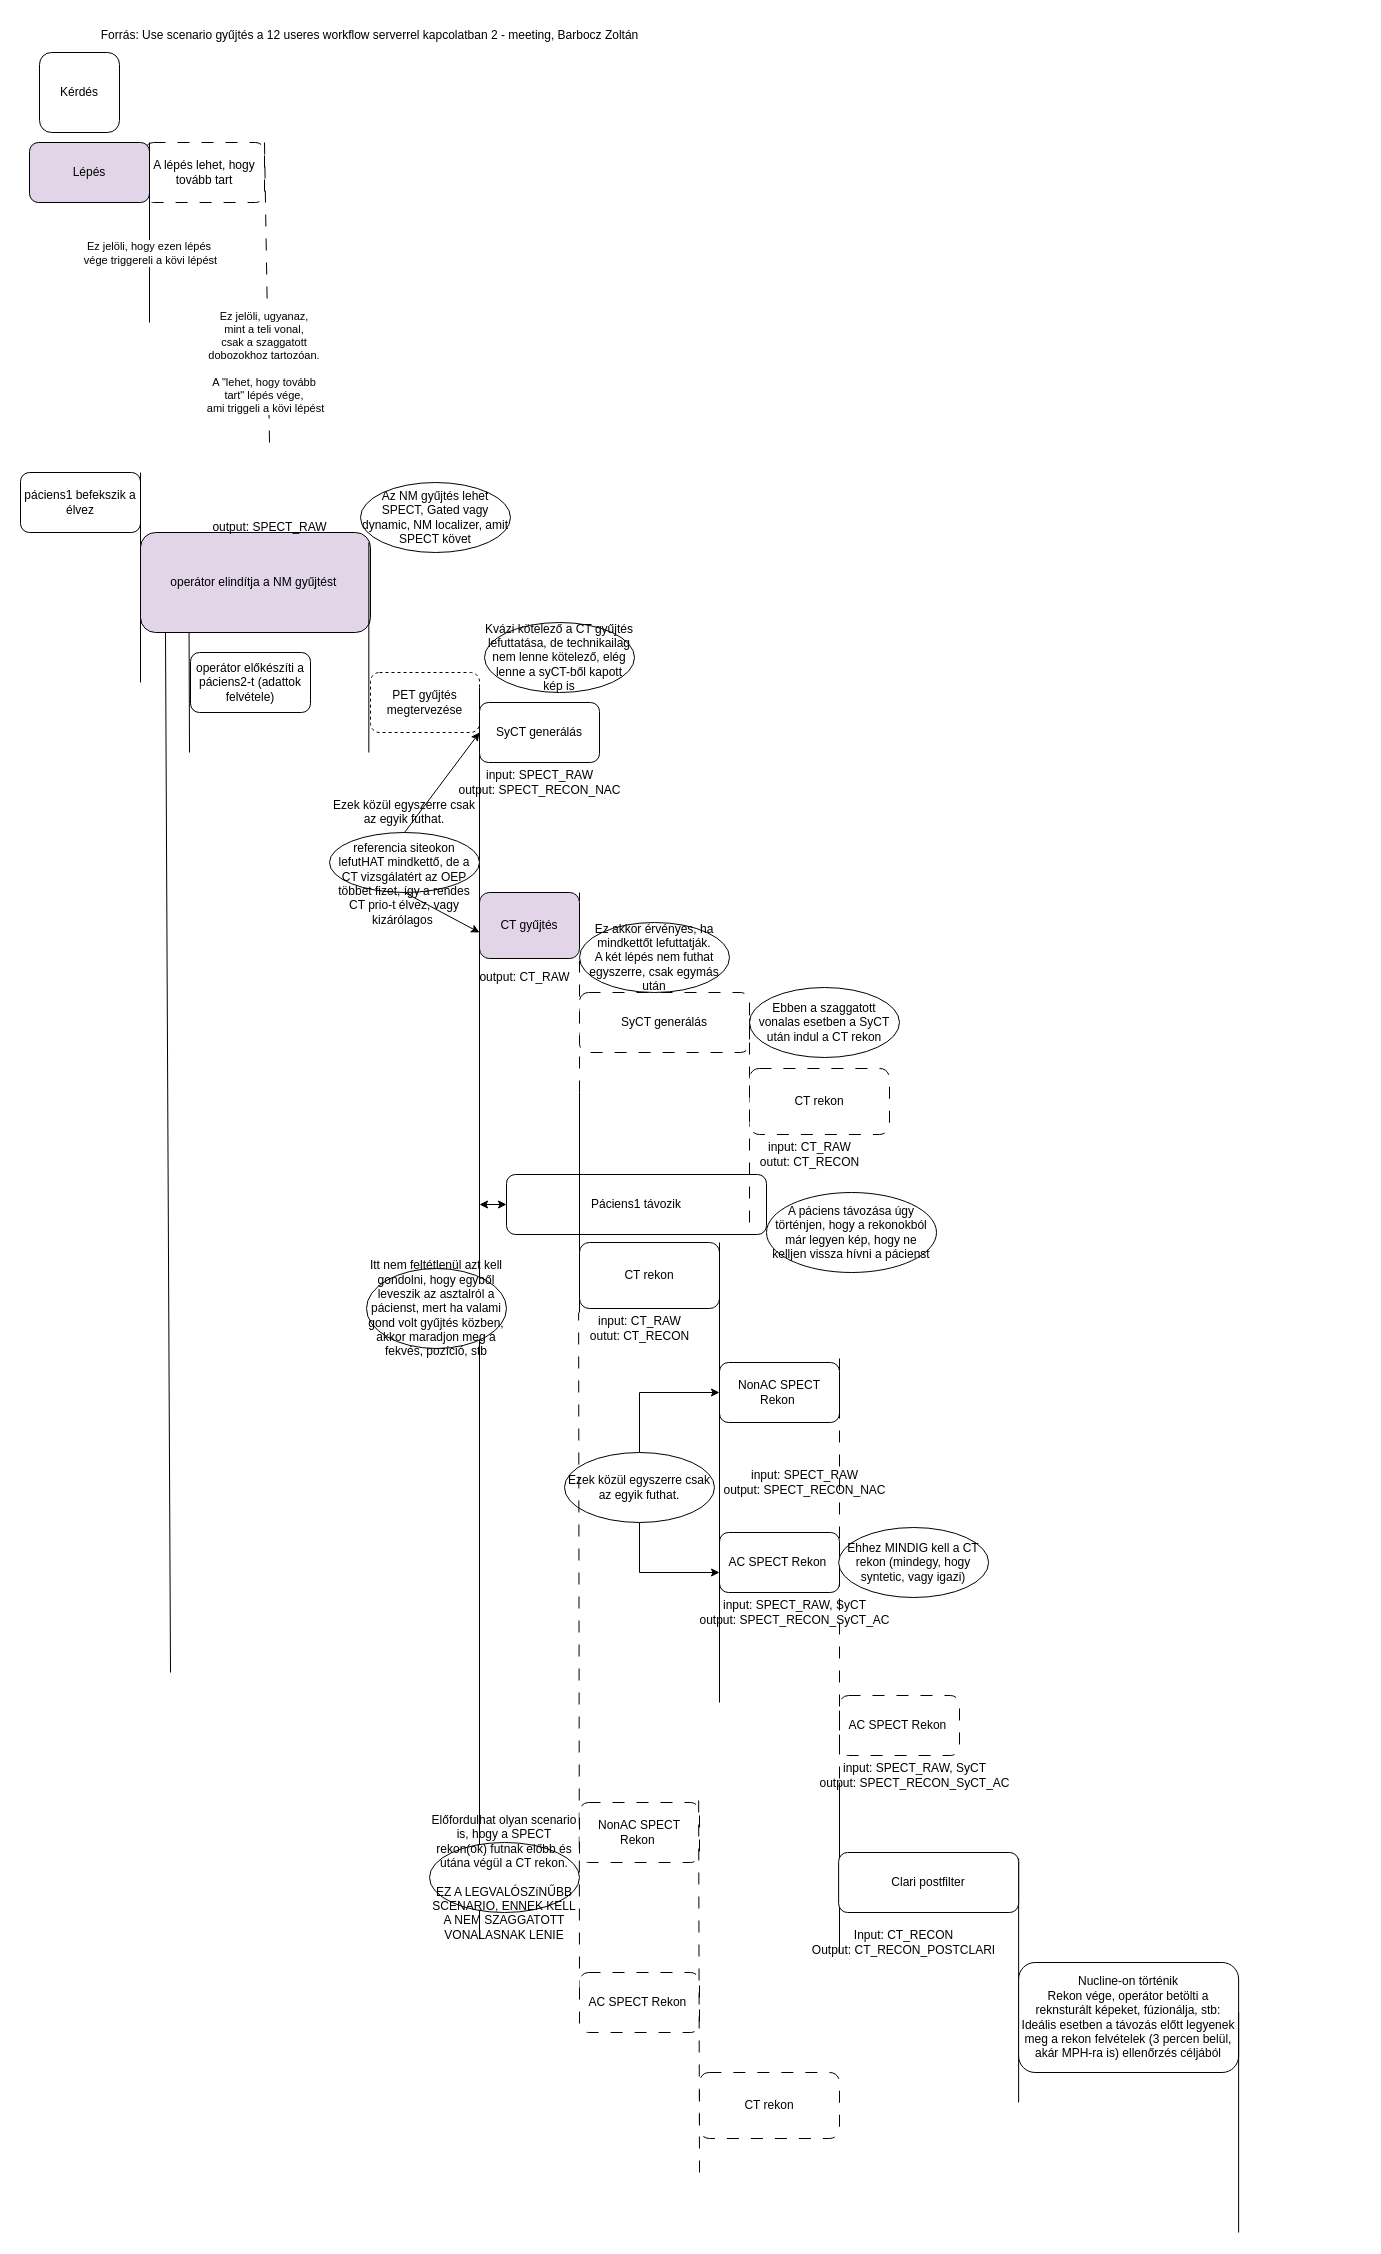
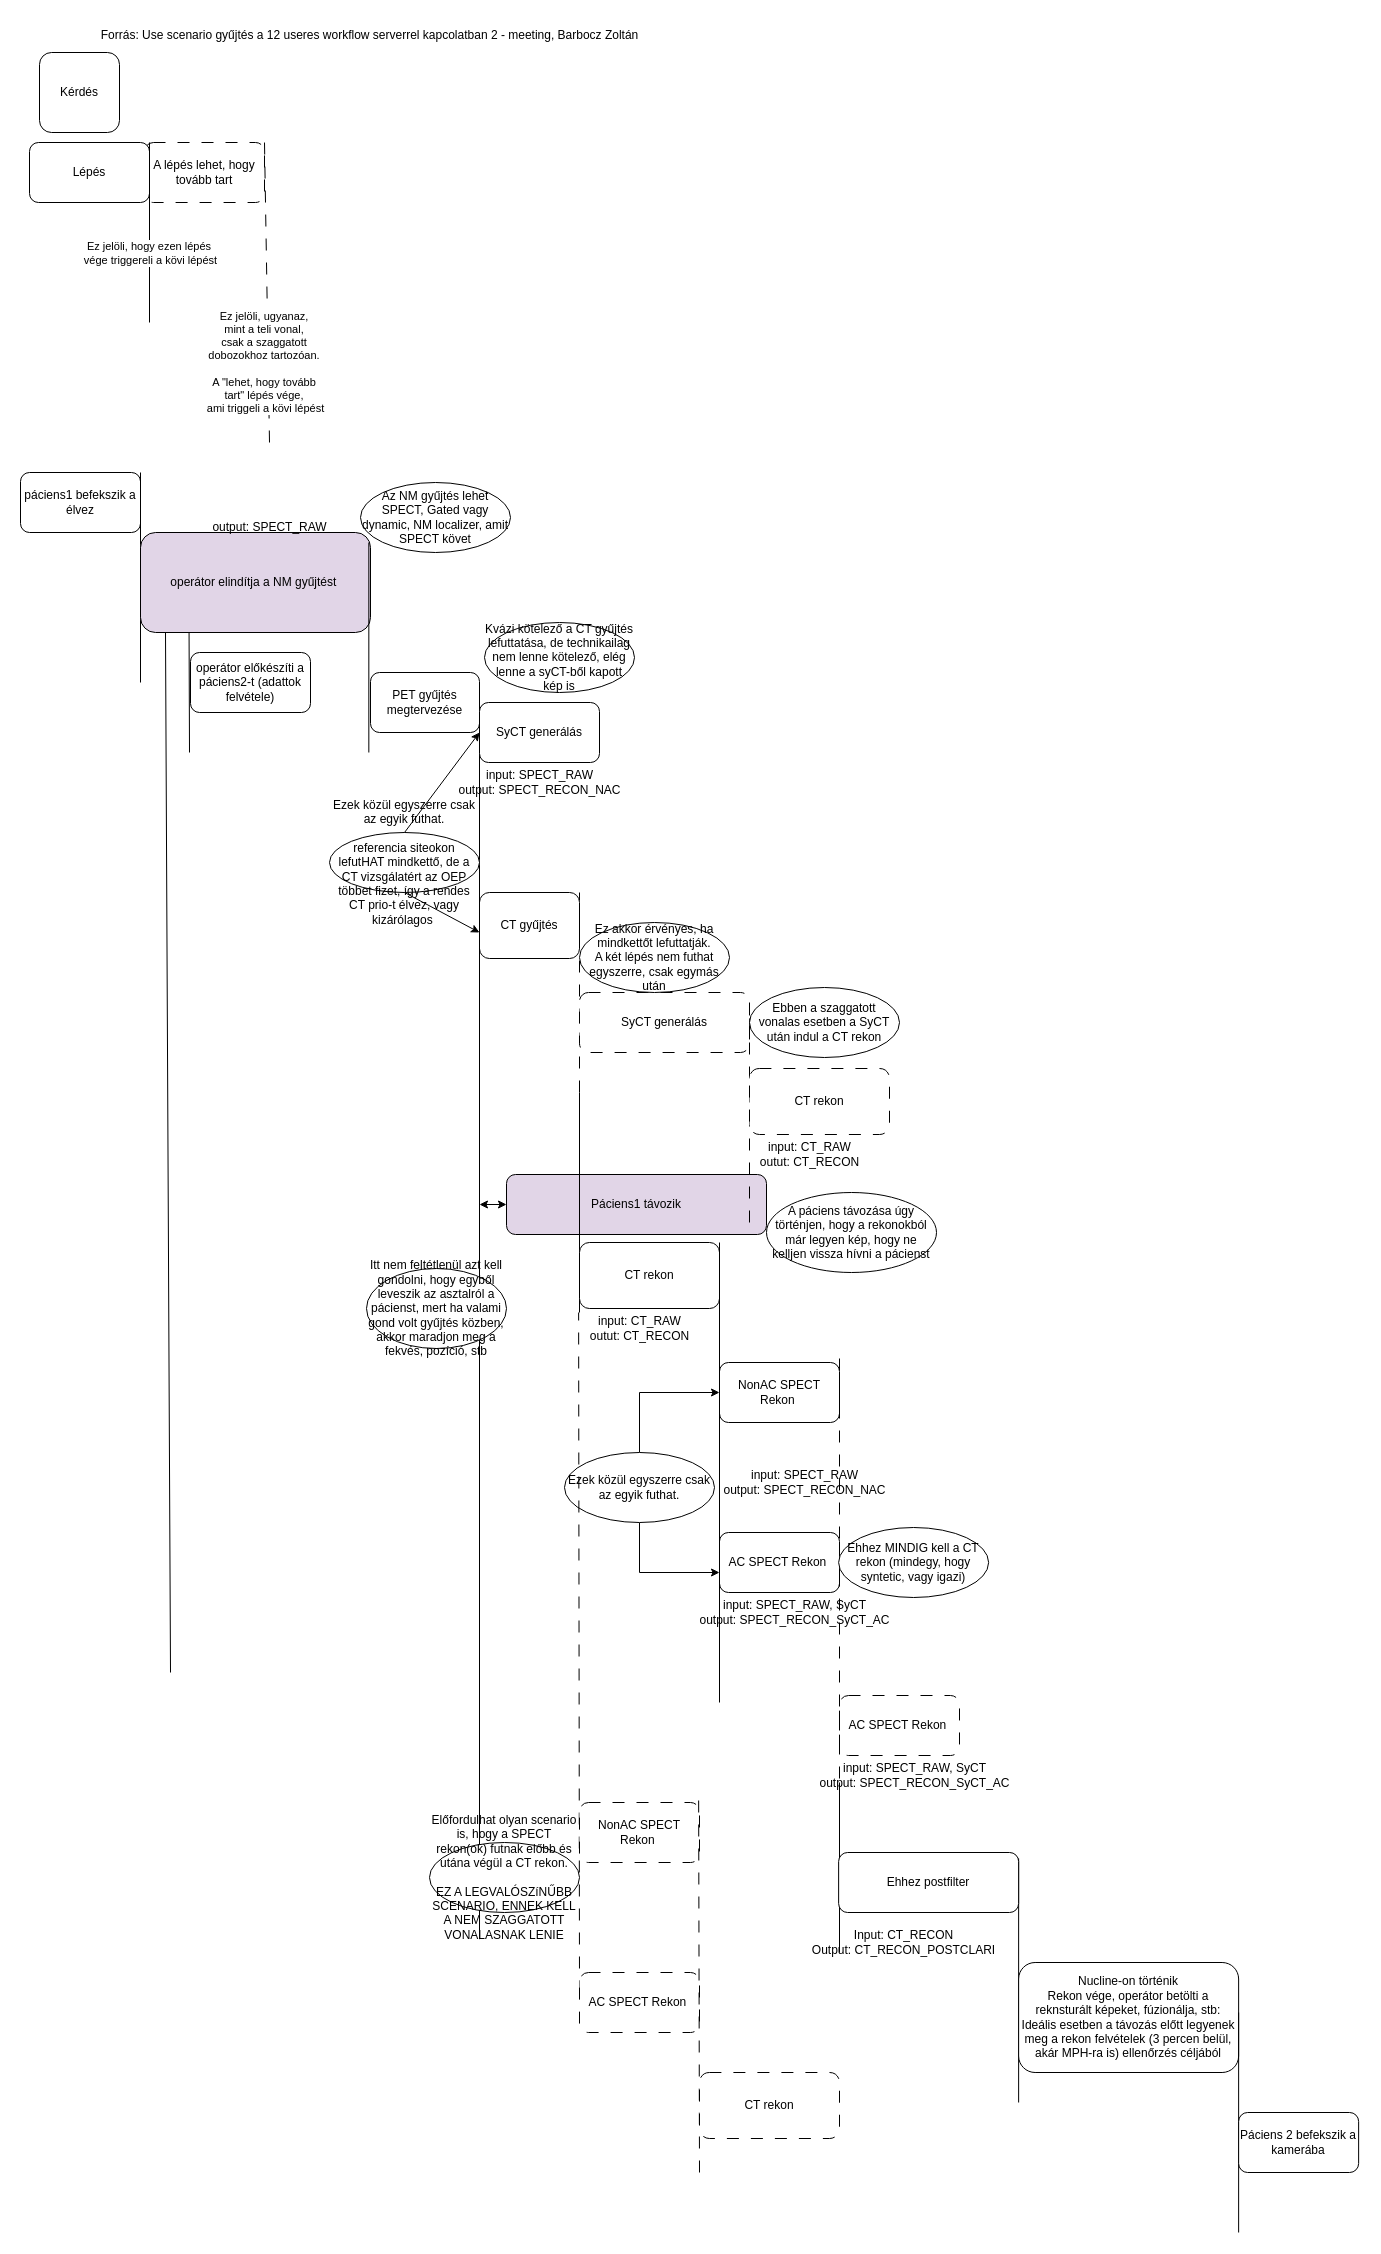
- <mxCell id="5" value="Lépés" style="rounded=1;whiteSpace=wrap;html=1;fillColor=#e1d5e7;" vertex="1" parent="1"><mxGeometry x="29" y="142" width="120" height="60" as="geometry" /></mxCell>
+ <mxCell id="5" value="Lépés" style="rounded=1;whiteSpace=wrap;html=1;" vertex="1" parent="1"><mxGeometry x="29" y="142" width="120" height="60" as="geometry" /></mxCell>
- <mxCell id="2" value="&lt;div&gt;PET gyűjtés megtervezése&lt;/div&gt;" style="rounded=1;whiteSpace=wrap;html=1;dashed=1;" vertex="1" parent="1"><mxGeometry x="370" y="672" width="109" height="60" as="geometry" /></mxCell>
+ <mxCell id="2" value="&lt;div&gt;PET gyűjtés megtervezése&lt;/div&gt;" style="rounded=1;whiteSpace=wrap;html=1;" vertex="1" parent="1"><mxGeometry x="370" y="672" width="109" height="60" as="geometry" /></mxCell>
- <mxCell id="25" value="CT gyűjtés" style="rounded=1;whiteSpace=wrap;html=1;fillColor=#e1d5e7;" vertex="1" parent="1"><mxGeometry x="479" y="892" width="100" height="66" as="geometry" /></mxCell>
+ <mxCell id="25" value="CT gyűjtés" style="rounded=1;whiteSpace=wrap;html=1;" vertex="1" parent="1"><mxGeometry x="479" y="892" width="100" height="66" as="geometry" /></mxCell>
- <mxCell id="26" value="&lt;div&gt;output: CT_RAW&lt;/div&gt;" style="text;html=1;align=center;verticalAlign=middle;resizable=0;points=[];autosize=1;strokeColor=none;fillColor=none;" vertex="1" parent="1"><mxGeometry x="469" y="962" width="110" height="30" as="geometry" /></mxCell>
- <mxCell id="17" value="Páciens1 távozik" style="rounded=1;whiteSpace=wrap;html=1;" vertex="1" parent="1"><mxGeometry x="506" y="1174" width="260" height="60" as="geometry" /></mxCell>
+ <mxCell id="17" value="Páciens1 távozik" style="rounded=1;whiteSpace=wrap;html=1;fillColor=#e1d5e7;" vertex="1" parent="1"><mxGeometry x="506" y="1174" width="260" height="60" as="geometry" /></mxCell>
- <mxCell id="31" value="&lt;div&gt;Clari postfilter&lt;/div&gt;" style="rounded=1;whiteSpace=wrap;html=1;" vertex="1" parent="1"><mxGeometry x="838.13" y="1852" width="180" height="60" as="geometry" /></mxCell>
+ <mxCell id="31" value="&lt;div&gt;Ehhez postfilter&lt;/div&gt;" style="rounded=1;whiteSpace=wrap;html=1;" vertex="1" parent="1"><mxGeometry x="838.13" y="1852" width="180" height="60" as="geometry" /></mxCell>
+ <mxCell id="22" value="&lt;div&gt;Páciens 2 befekszik a kamerába&lt;/div&gt;" style="rounded=1;whiteSpace=wrap;html=1;" vertex="1" parent="1"><mxGeometry x="1238.13" y="2112" width="120" height="60" as="geometry" /></mxCell>
